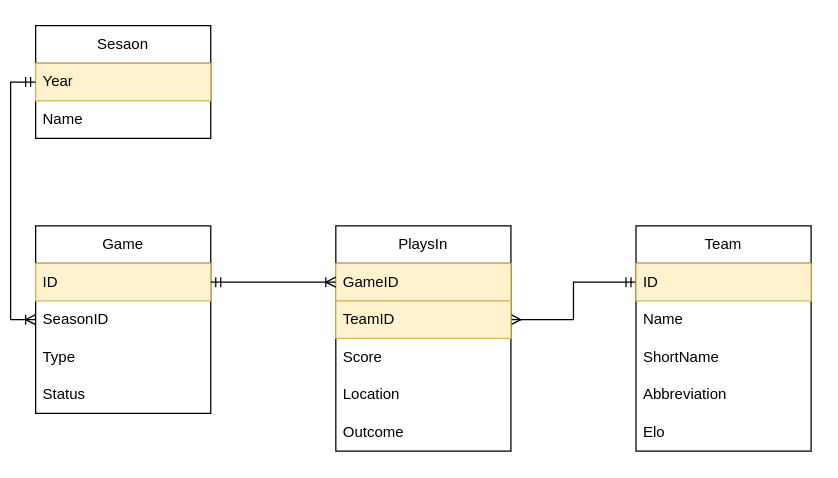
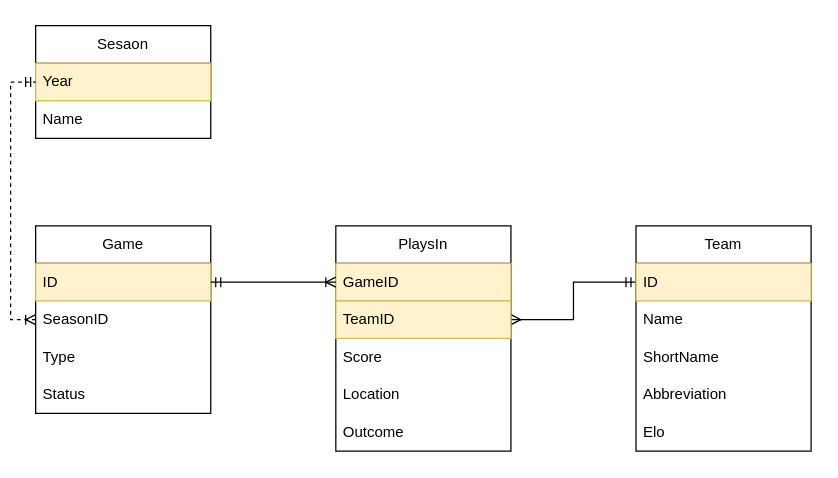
- <mxCell id="17" style="edgeStyle=orthogonalEdgeStyle;rounded=0;orthogonalLoop=1;jettySize=auto;html=1;entryX=0;entryY=0.5;entryDx=0;entryDy=0;startArrow=ERoneToMany;startFill=0;endArrow=ERmandOne;endFill=0;exitX=0;exitY=0.5;exitDx=0;exitDy=0;" parent="1" source="5" target="15" edge="1"><mxGeometry relative="1" as="geometry"><mxPoint x="20" y="65" as="targetPoint" /></mxGeometry></mxCell>
+ <mxCell id="17" style="edgeStyle=orthogonalEdgeStyle;rounded=0;orthogonalLoop=1;jettySize=auto;html=1;entryX=0;entryY=0.5;entryDx=0;entryDy=0;startArrow=ERoneToMany;startFill=0;endArrow=ERmandOne;endFill=0;exitX=0;exitY=0.5;exitDx=0;exitDy=0;dashed=1;" parent="1" source="5" target="15" edge="1"><mxGeometry relative="1" as="geometry"><mxPoint x="20" y="65" as="targetPoint" /></mxGeometry></mxCell>
